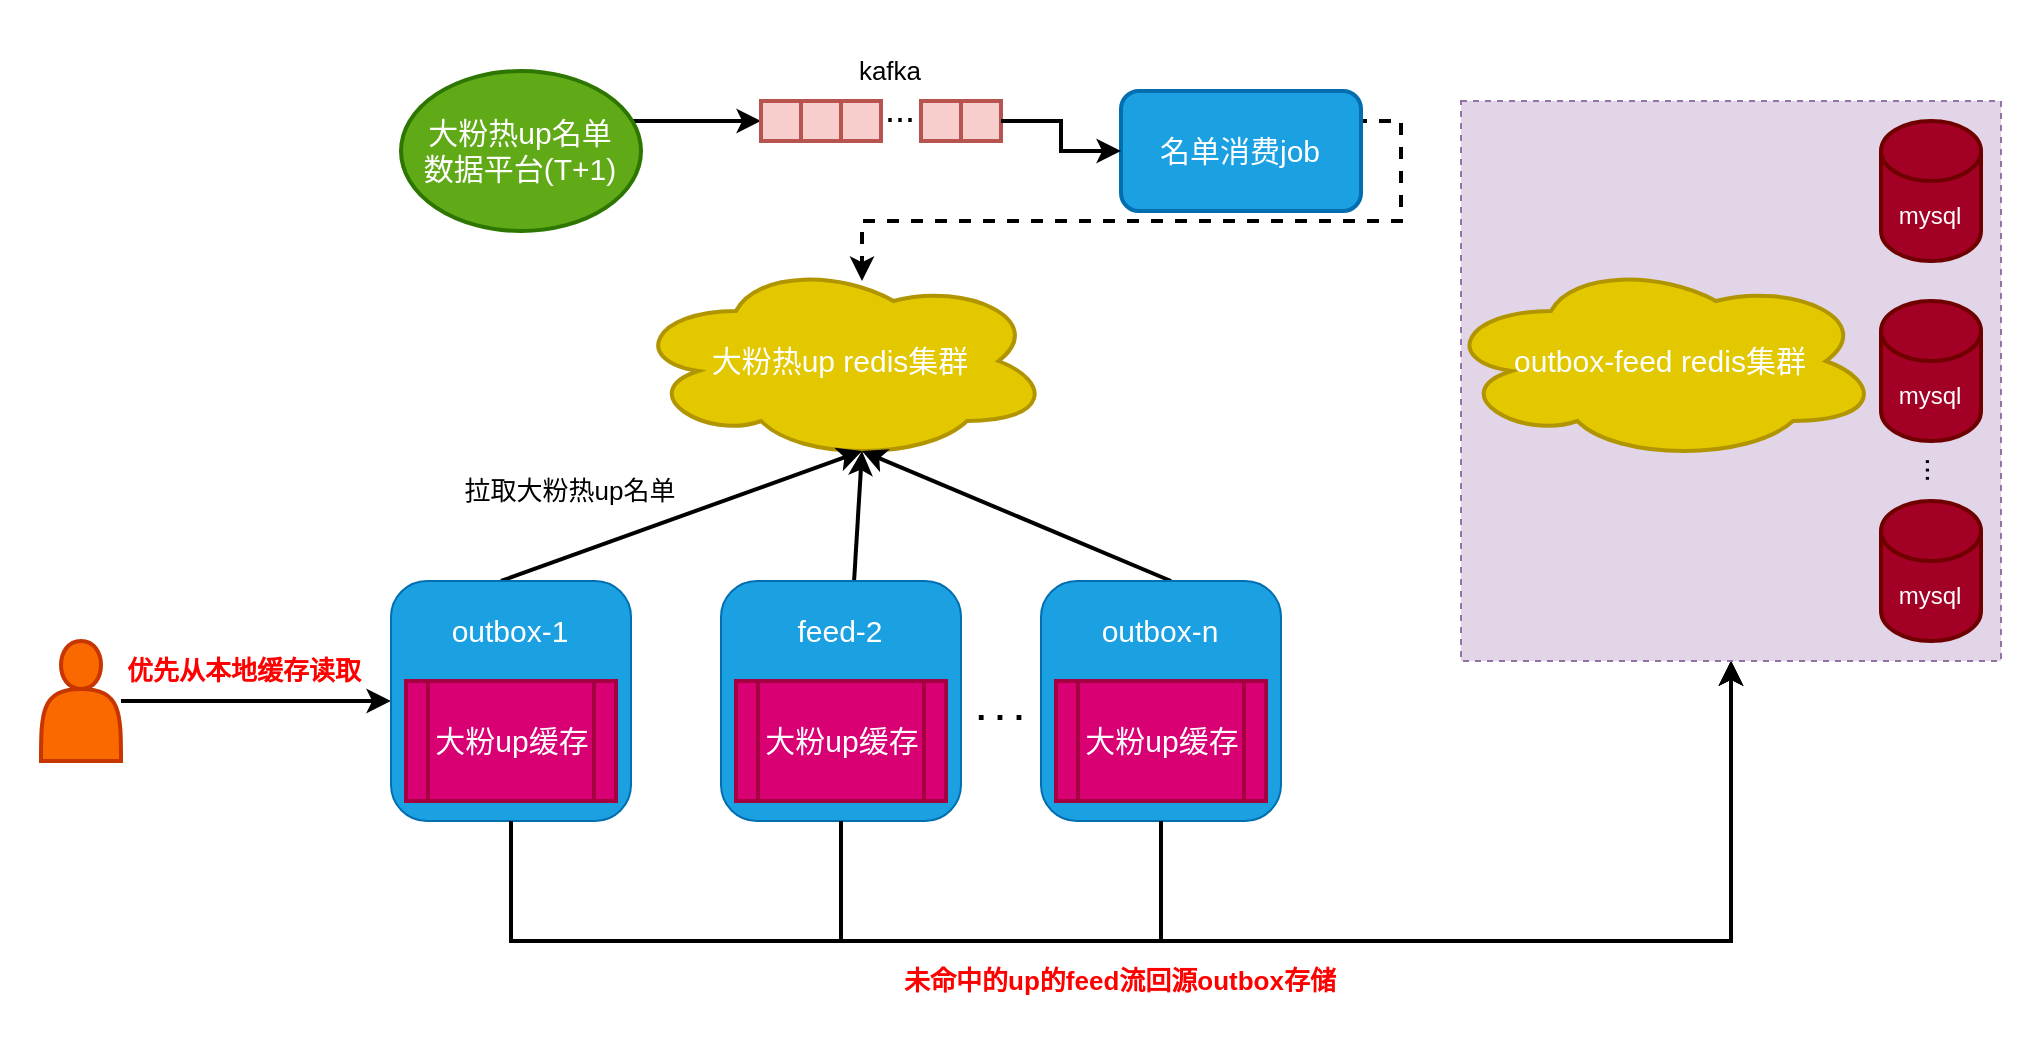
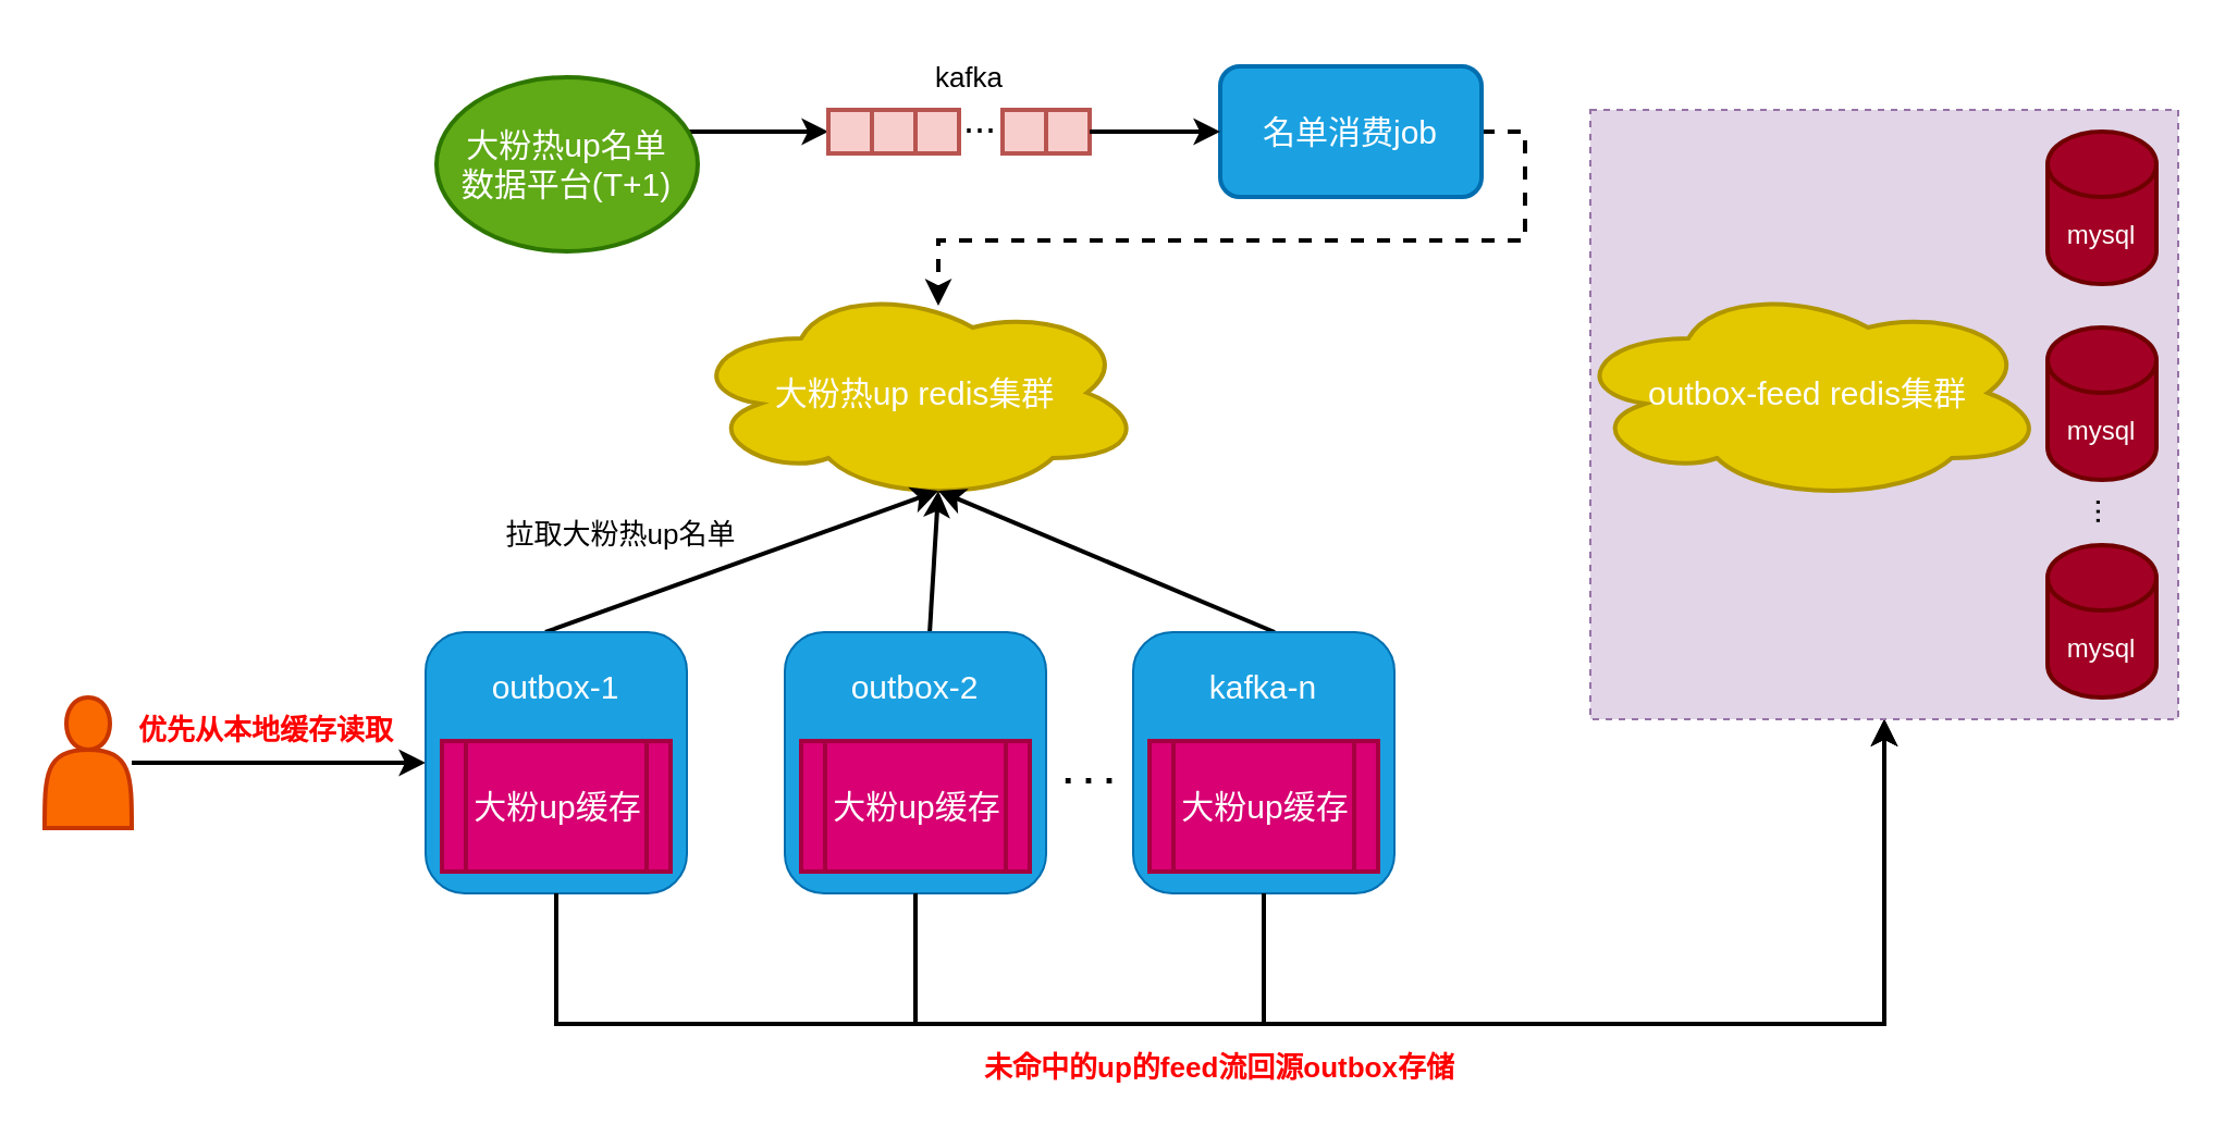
- <mxCell id="5" value="&lt;font style=&quot;font-size: 15px;&quot;&gt;名单消费job&lt;/font&gt;" style="rounded=1;whiteSpace=wrap;html=1;strokeWidth=2;fillColor=#1ba1e2;fontColor=#ffffff;strokeColor=#006EAF;" vertex="1" parent="1"><mxGeometry x="560" y="45" width="120" height="60" as="geometry" /></mxCell>
+ <mxCell id="5" value="&lt;font style=&quot;font-size: 15px;&quot;&gt;名单消费job&lt;/font&gt;" style="rounded=1;whiteSpace=wrap;html=1;strokeWidth=2;fillColor=#1ba1e2;fontColor=#ffffff;strokeColor=#006EAF;" vertex="1" parent="1"><mxGeometry x="560" y="30" width="120" height="60" as="geometry" /></mxCell>
- <mxCell id="23" value="&lt;font color=&quot;#ffffff&quot; style=&quot;font-size: 15px;&quot;&gt;feed-2&lt;/font&gt;" style="text;strokeColor=none;align=center;fillColor=none;html=1;verticalAlign=middle;whiteSpace=wrap;rounded=0;" vertex="1" parent="20"><mxGeometry x="25" y="10" width="70" height="30" as="geometry" /></mxCell>
+ <mxCell id="23" value="&lt;font color=&quot;#ffffff&quot; style=&quot;font-size: 15px;&quot;&gt;outbox-2&lt;/font&gt;" style="text;strokeColor=none;align=center;fillColor=none;html=1;verticalAlign=middle;whiteSpace=wrap;rounded=0;" vertex="1" parent="20"><mxGeometry x="25" y="10" width="70" height="30" as="geometry" /></mxCell>
- <mxCell id="27" value="&lt;font color=&quot;#ffffff&quot; style=&quot;font-size: 15px;&quot;&gt;outbox-n&lt;/font&gt;" style="text;strokeColor=none;align=center;fillColor=none;html=1;verticalAlign=middle;whiteSpace=wrap;rounded=0;" vertex="1" parent="24"><mxGeometry x="25" y="10" width="70" height="30" as="geometry" /></mxCell>
+ <mxCell id="27" value="&lt;font color=&quot;#ffffff&quot; style=&quot;font-size: 15px;&quot;&gt;kafka-n&lt;/font&gt;" style="text;strokeColor=none;align=center;fillColor=none;html=1;verticalAlign=middle;whiteSpace=wrap;rounded=0;" vertex="1" parent="24"><mxGeometry x="25" y="10" width="70" height="30" as="geometry" /></mxCell>
